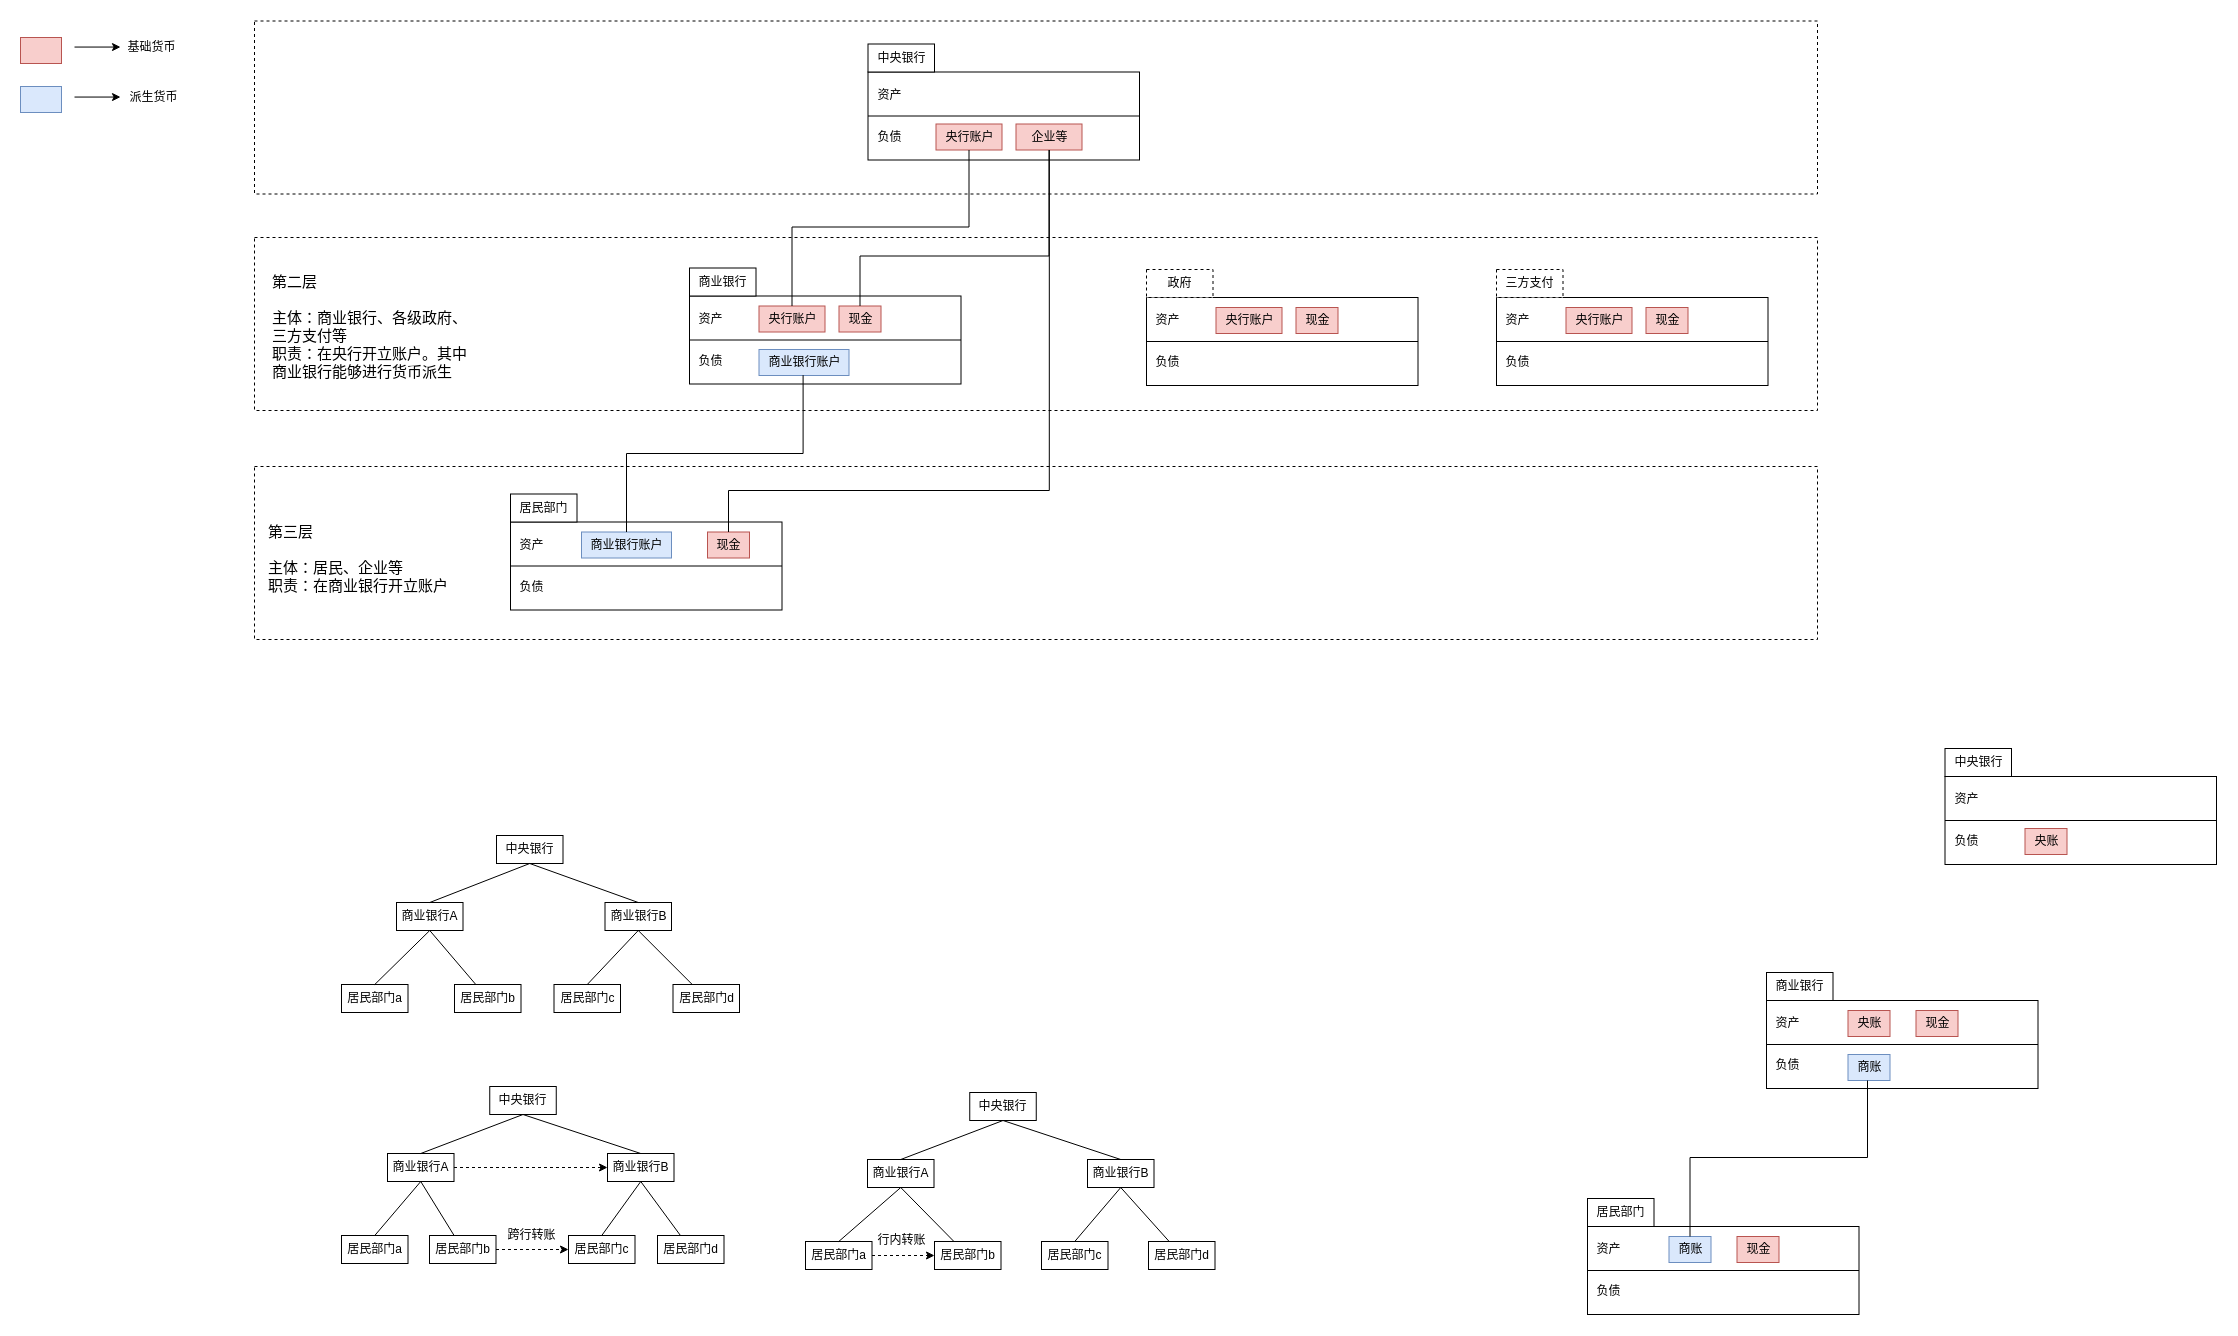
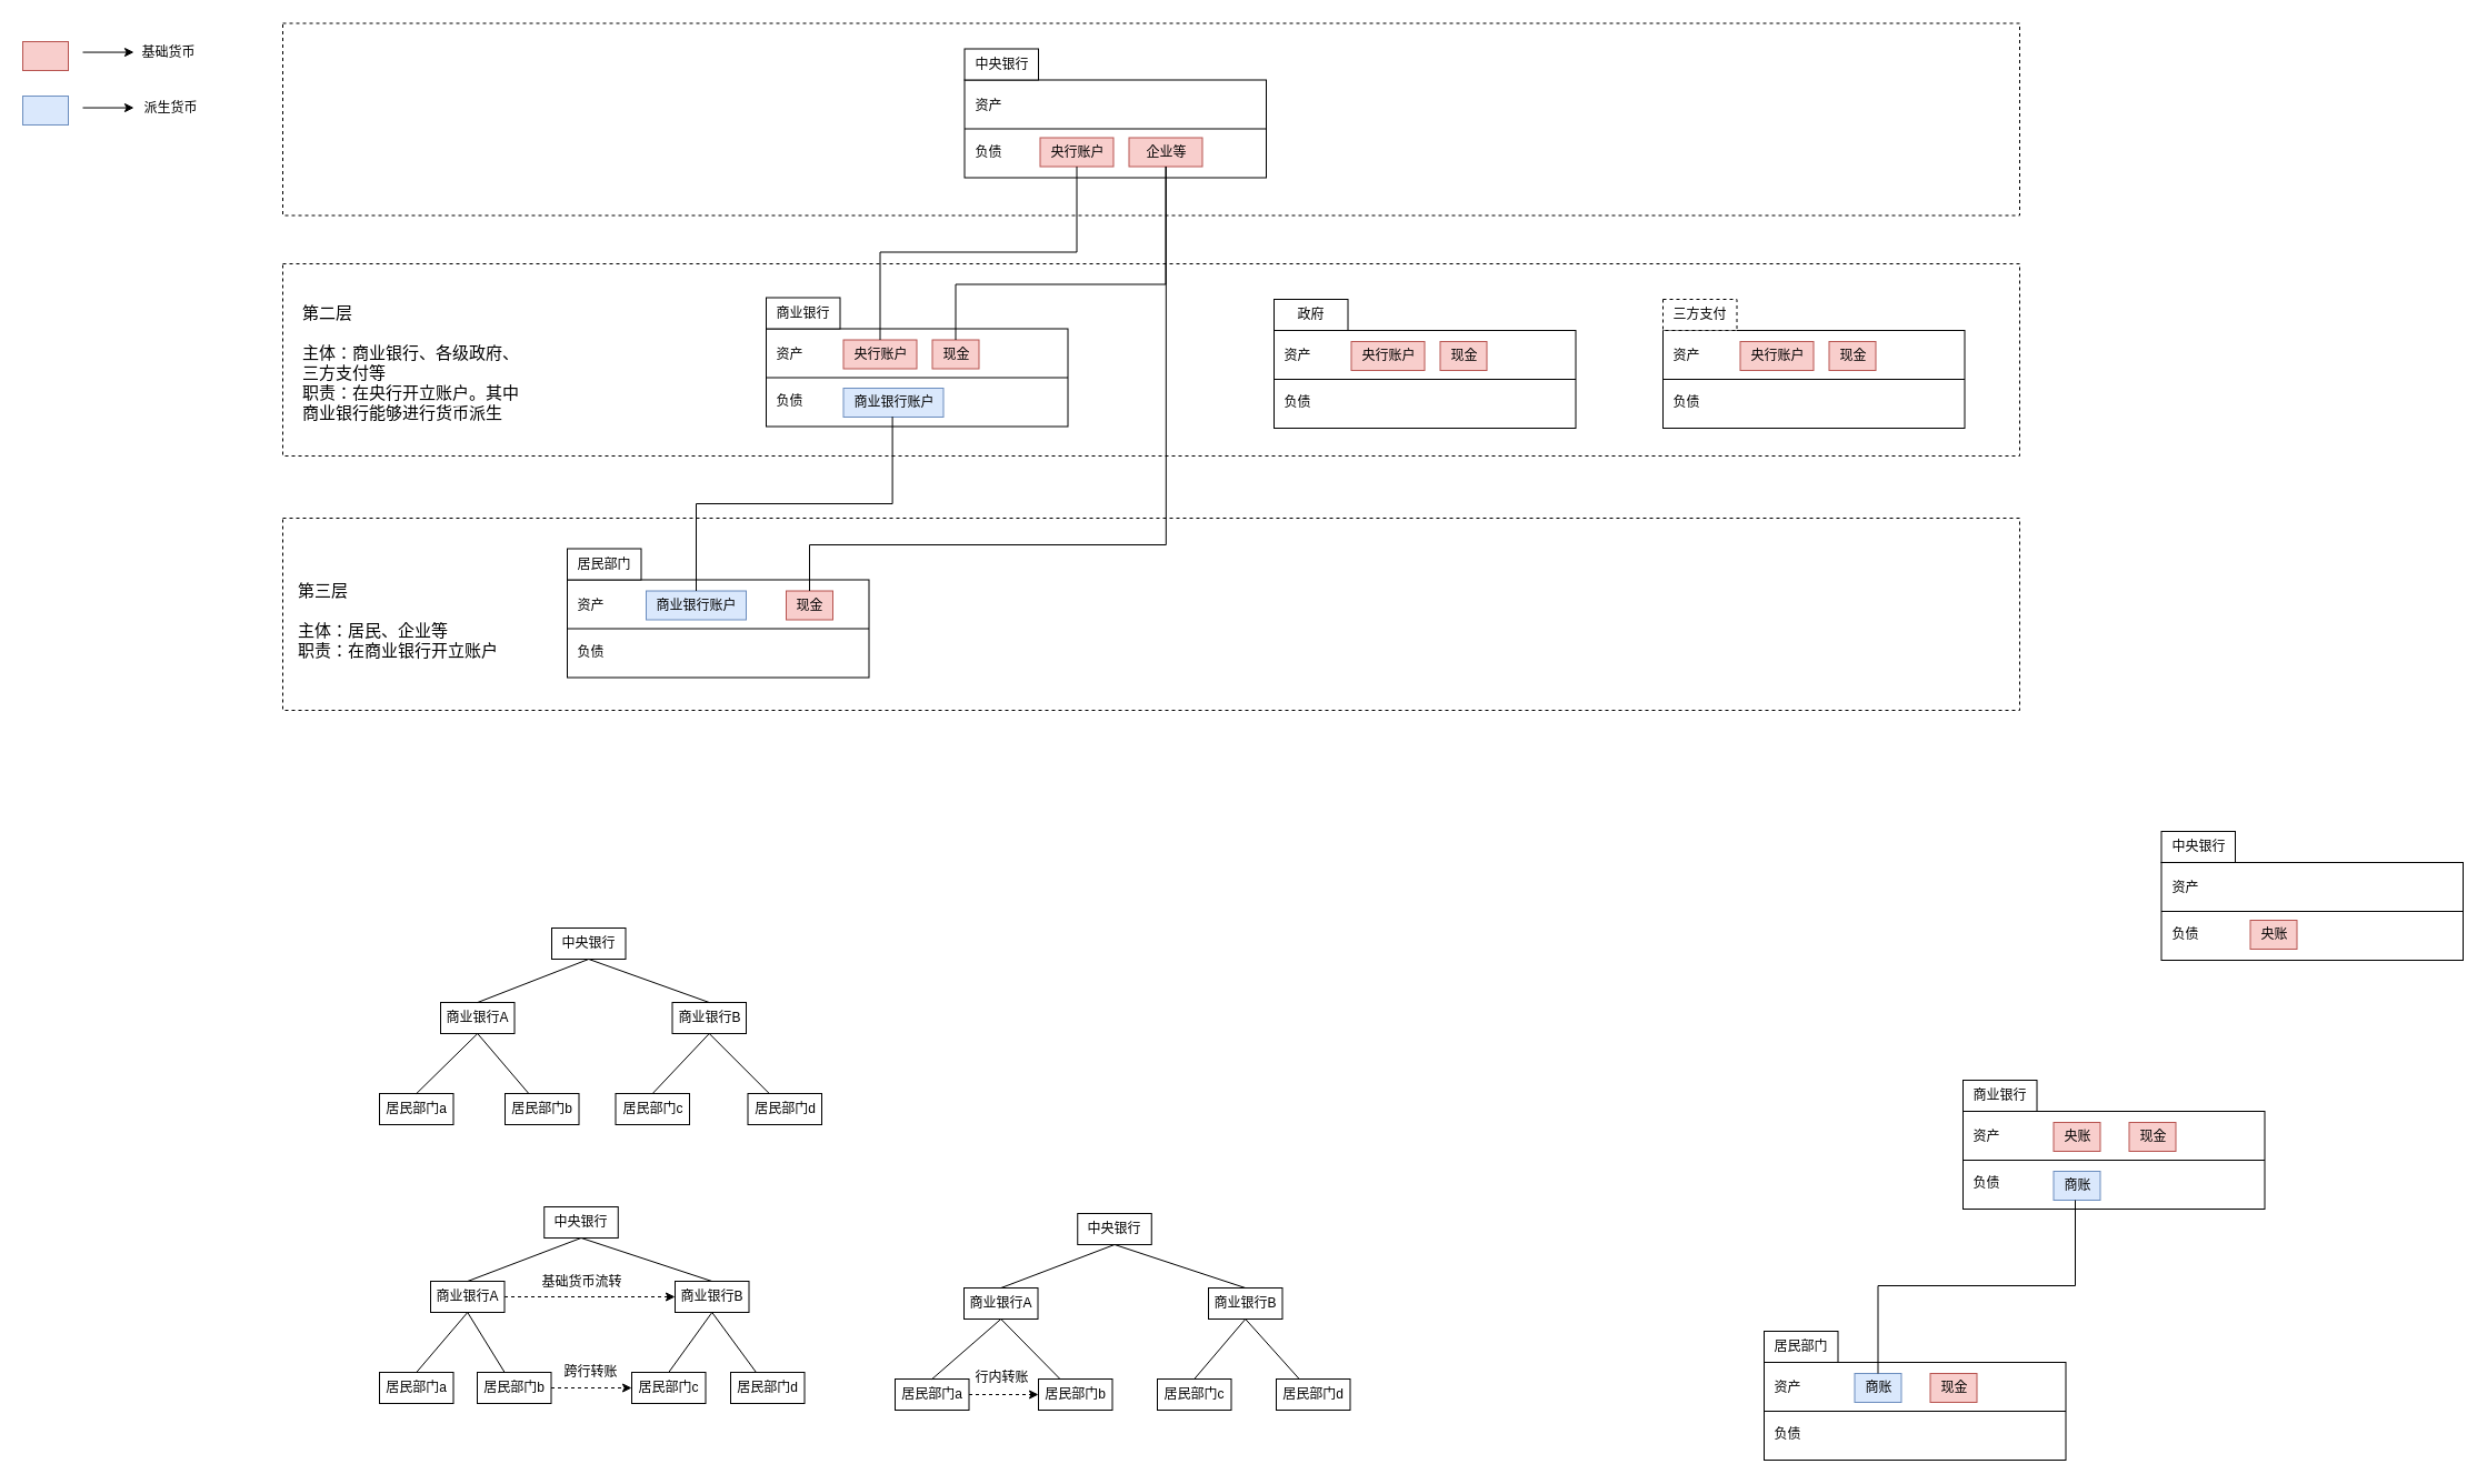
- <mxCell id="36" value="政府" style="rounded=0;whiteSpace=wrap;html=1;dashed=1;" vertex="1" parent="1"><mxGeometry x="1146" y="269" width="66.5" height="28" as="geometry" /></mxCell>
+ <mxCell id="36" value="政府" style="rounded=0;whiteSpace=wrap;html=1;" vertex="1" parent="1"><mxGeometry x="1146" y="269" width="66.5" height="28" as="geometry" /></mxCell>
+ <mxCell id="80" value="基础货币流转" style="text;html=1;align=center;verticalAlign=middle;resizable=0;points=[];autosize=1;strokeColor=none;fillColor=none;" vertex="1" parent="1"><mxGeometry x="477.5" y="1141" width="90" height="26" as="geometry" /></mxCell>
